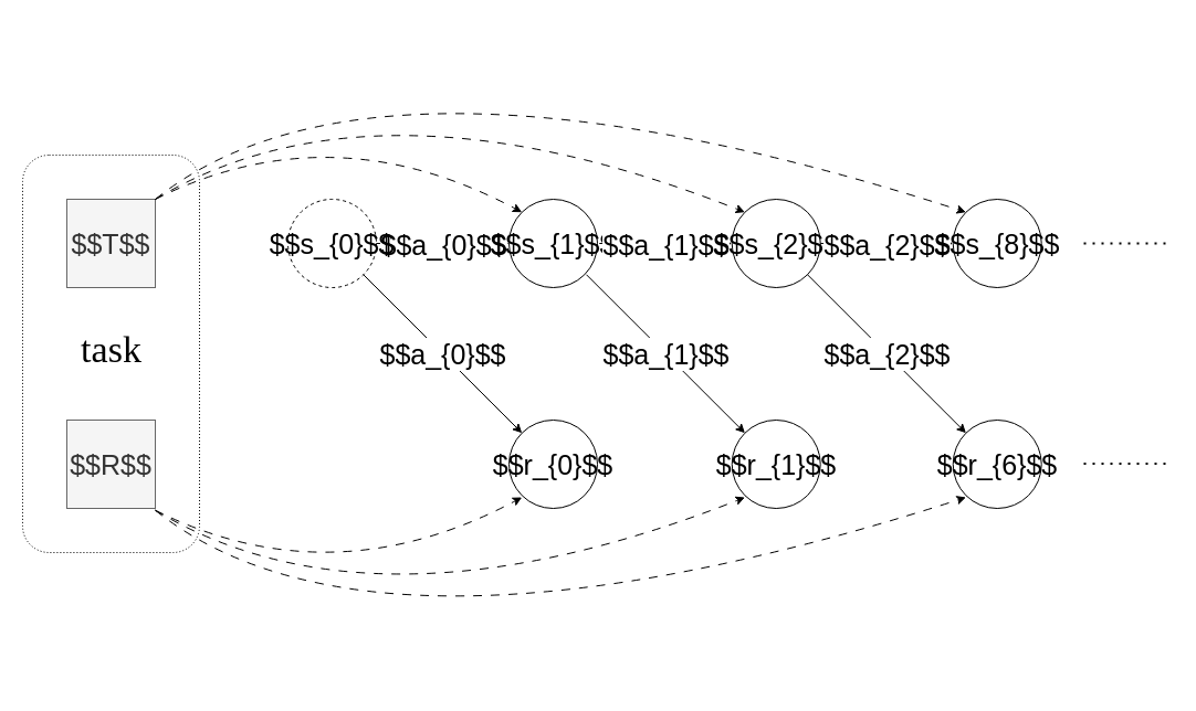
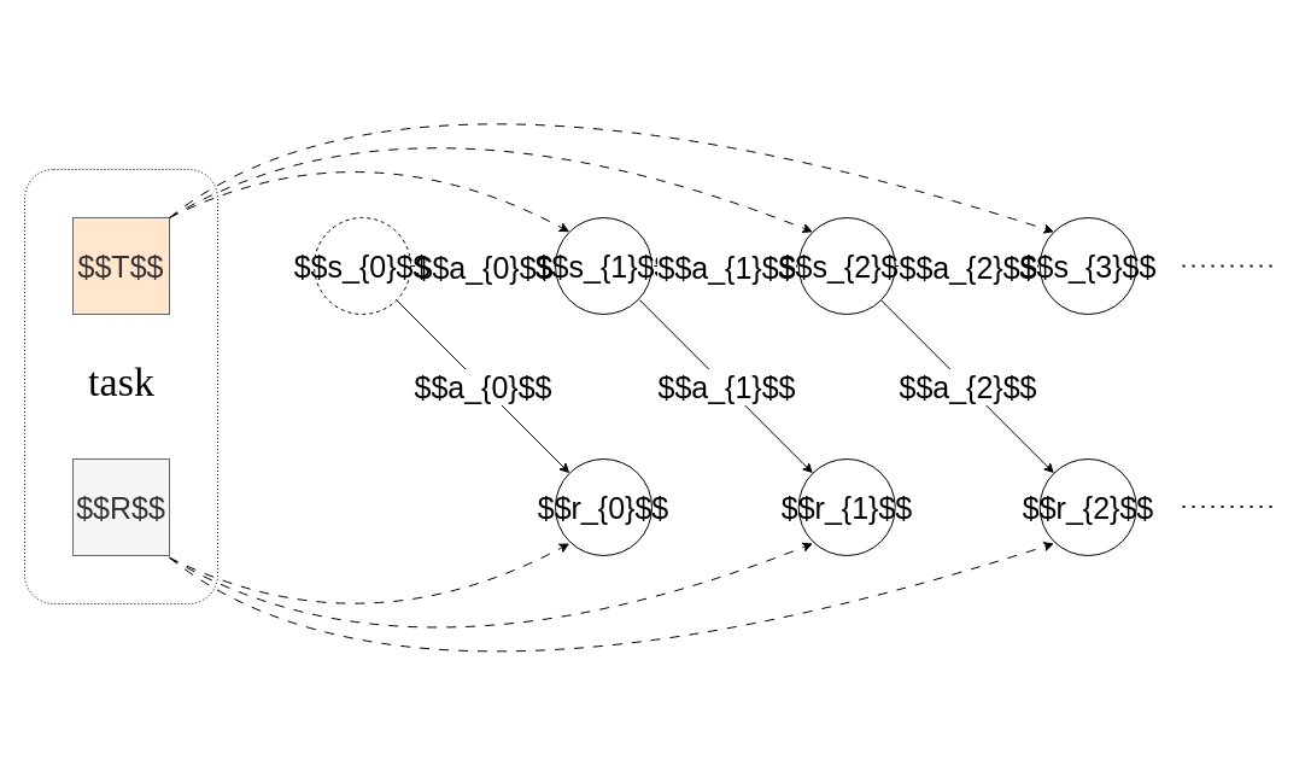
- <mxCell id="15" value="$$T$$" style="whiteSpace=wrap;html=1;aspect=fixed;fontSize=25;fillColor=#f5f5f5;fontColor=#333333;strokeColor=#666666;" parent="1" vertex="1"><mxGeometry x="60" y="180" width="80" height="80" as="geometry" /></mxCell>
+ <mxCell id="15" value="$$T$$" style="whiteSpace=wrap;html=1;aspect=fixed;fontSize=25;fillColor=#ffe6cc;fontColor=#333333;strokeColor=#666666;" parent="1" vertex="1"><mxGeometry x="60" y="180" width="80" height="80" as="geometry" /></mxCell>
- <mxCell id="21" value="&lt;font style=&quot;font-size: 25px;&quot;&gt;$$s_{8}$$&lt;/font&gt;" style="ellipse;whiteSpace=wrap;html=1;fillColor=none;" parent="1" vertex="1"><mxGeometry x="861.72" y="180" width="80" height="80" as="geometry" /></mxCell>
+ <mxCell id="21" value="&lt;font style=&quot;font-size: 25px;&quot;&gt;$$s_{3}$$&lt;/font&gt;" style="ellipse;whiteSpace=wrap;html=1;fillColor=none;" parent="1" vertex="1"><mxGeometry x="861.72" y="180" width="80" height="80" as="geometry" /></mxCell>
- <mxCell id="22" value="&lt;font style=&quot;font-size: 25px;&quot;&gt;$$r_{6}$$&lt;/font&gt;" style="ellipse;whiteSpace=wrap;html=1;fillColor=none;" parent="1" vertex="1"><mxGeometry x="861.72" y="380" width="80" height="80" as="geometry" /></mxCell>
+ <mxCell id="22" value="&lt;font style=&quot;font-size: 25px;&quot;&gt;$$r_{2}$$&lt;/font&gt;" style="ellipse;whiteSpace=wrap;html=1;fillColor=none;" parent="1" vertex="1"><mxGeometry x="861.72" y="380" width="80" height="80" as="geometry" /></mxCell>
